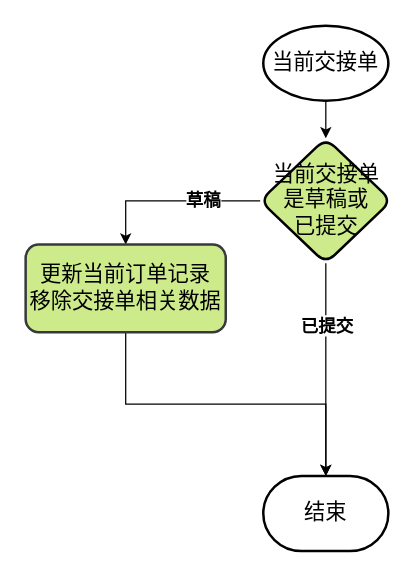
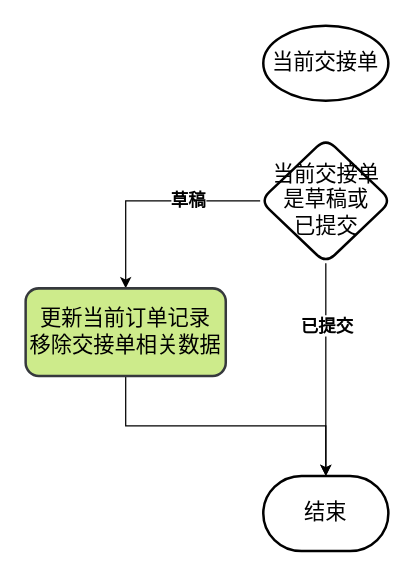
- <mxCell id="2" value="" style="edgeStyle=orthogonalEdgeStyle;rounded=0;orthogonalLoop=1;jettySize=auto;html=1;" edge="1" parent="1" source="3" target="7"><mxGeometry relative="1" as="geometry" /></mxCell>
- <mxCell id="7" value="&lt;font style=&quot;font-size: 17px;&quot;&gt;当前交接单&lt;br&gt;是草稿或&lt;br&gt;已提交&lt;/font&gt;" style="rhombus;whiteSpace=wrap;html=1;strokeWidth=2;rounded=1;fillColor=#cdeb8b;" vertex="1" parent="1"><mxGeometry x="207.5" y="110" width="105" height="100" as="geometry" /></mxCell>
+ <mxCell id="7" value="&lt;font style=&quot;font-size: 17px;&quot;&gt;当前交接单&lt;br&gt;是草稿或&lt;br&gt;已提交&lt;/font&gt;" style="rhombus;whiteSpace=wrap;html=1;strokeWidth=2;rounded=1;" vertex="1" parent="1"><mxGeometry x="207.5" y="110" width="105" height="100" as="geometry" /></mxCell>
- <mxCell id="9" value="&lt;font style=&quot;font-size: 17px;&quot;&gt;更新当前订单记录&lt;br&gt;移除交接单相关数据&lt;br&gt;&lt;/font&gt;" style="rounded=1;whiteSpace=wrap;html=1;strokeWidth=2;fillColor=#cdeb8b;strokeColor=#36393d;" vertex="1" parent="1"><mxGeometry x="20" y="195" width="160" height="70" as="geometry" /></mxCell>
+ <mxCell id="9" value="&lt;font style=&quot;font-size: 17px;&quot;&gt;更新当前订单记录&lt;br&gt;移除交接单相关数据&lt;br&gt;&lt;/font&gt;" style="rounded=1;whiteSpace=wrap;html=1;strokeWidth=2;fillColor=#cdeb8b;strokeColor=#36393d;" vertex="1" parent="1"><mxGeometry x="20" y="230" width="160" height="70" as="geometry" /></mxCell>
